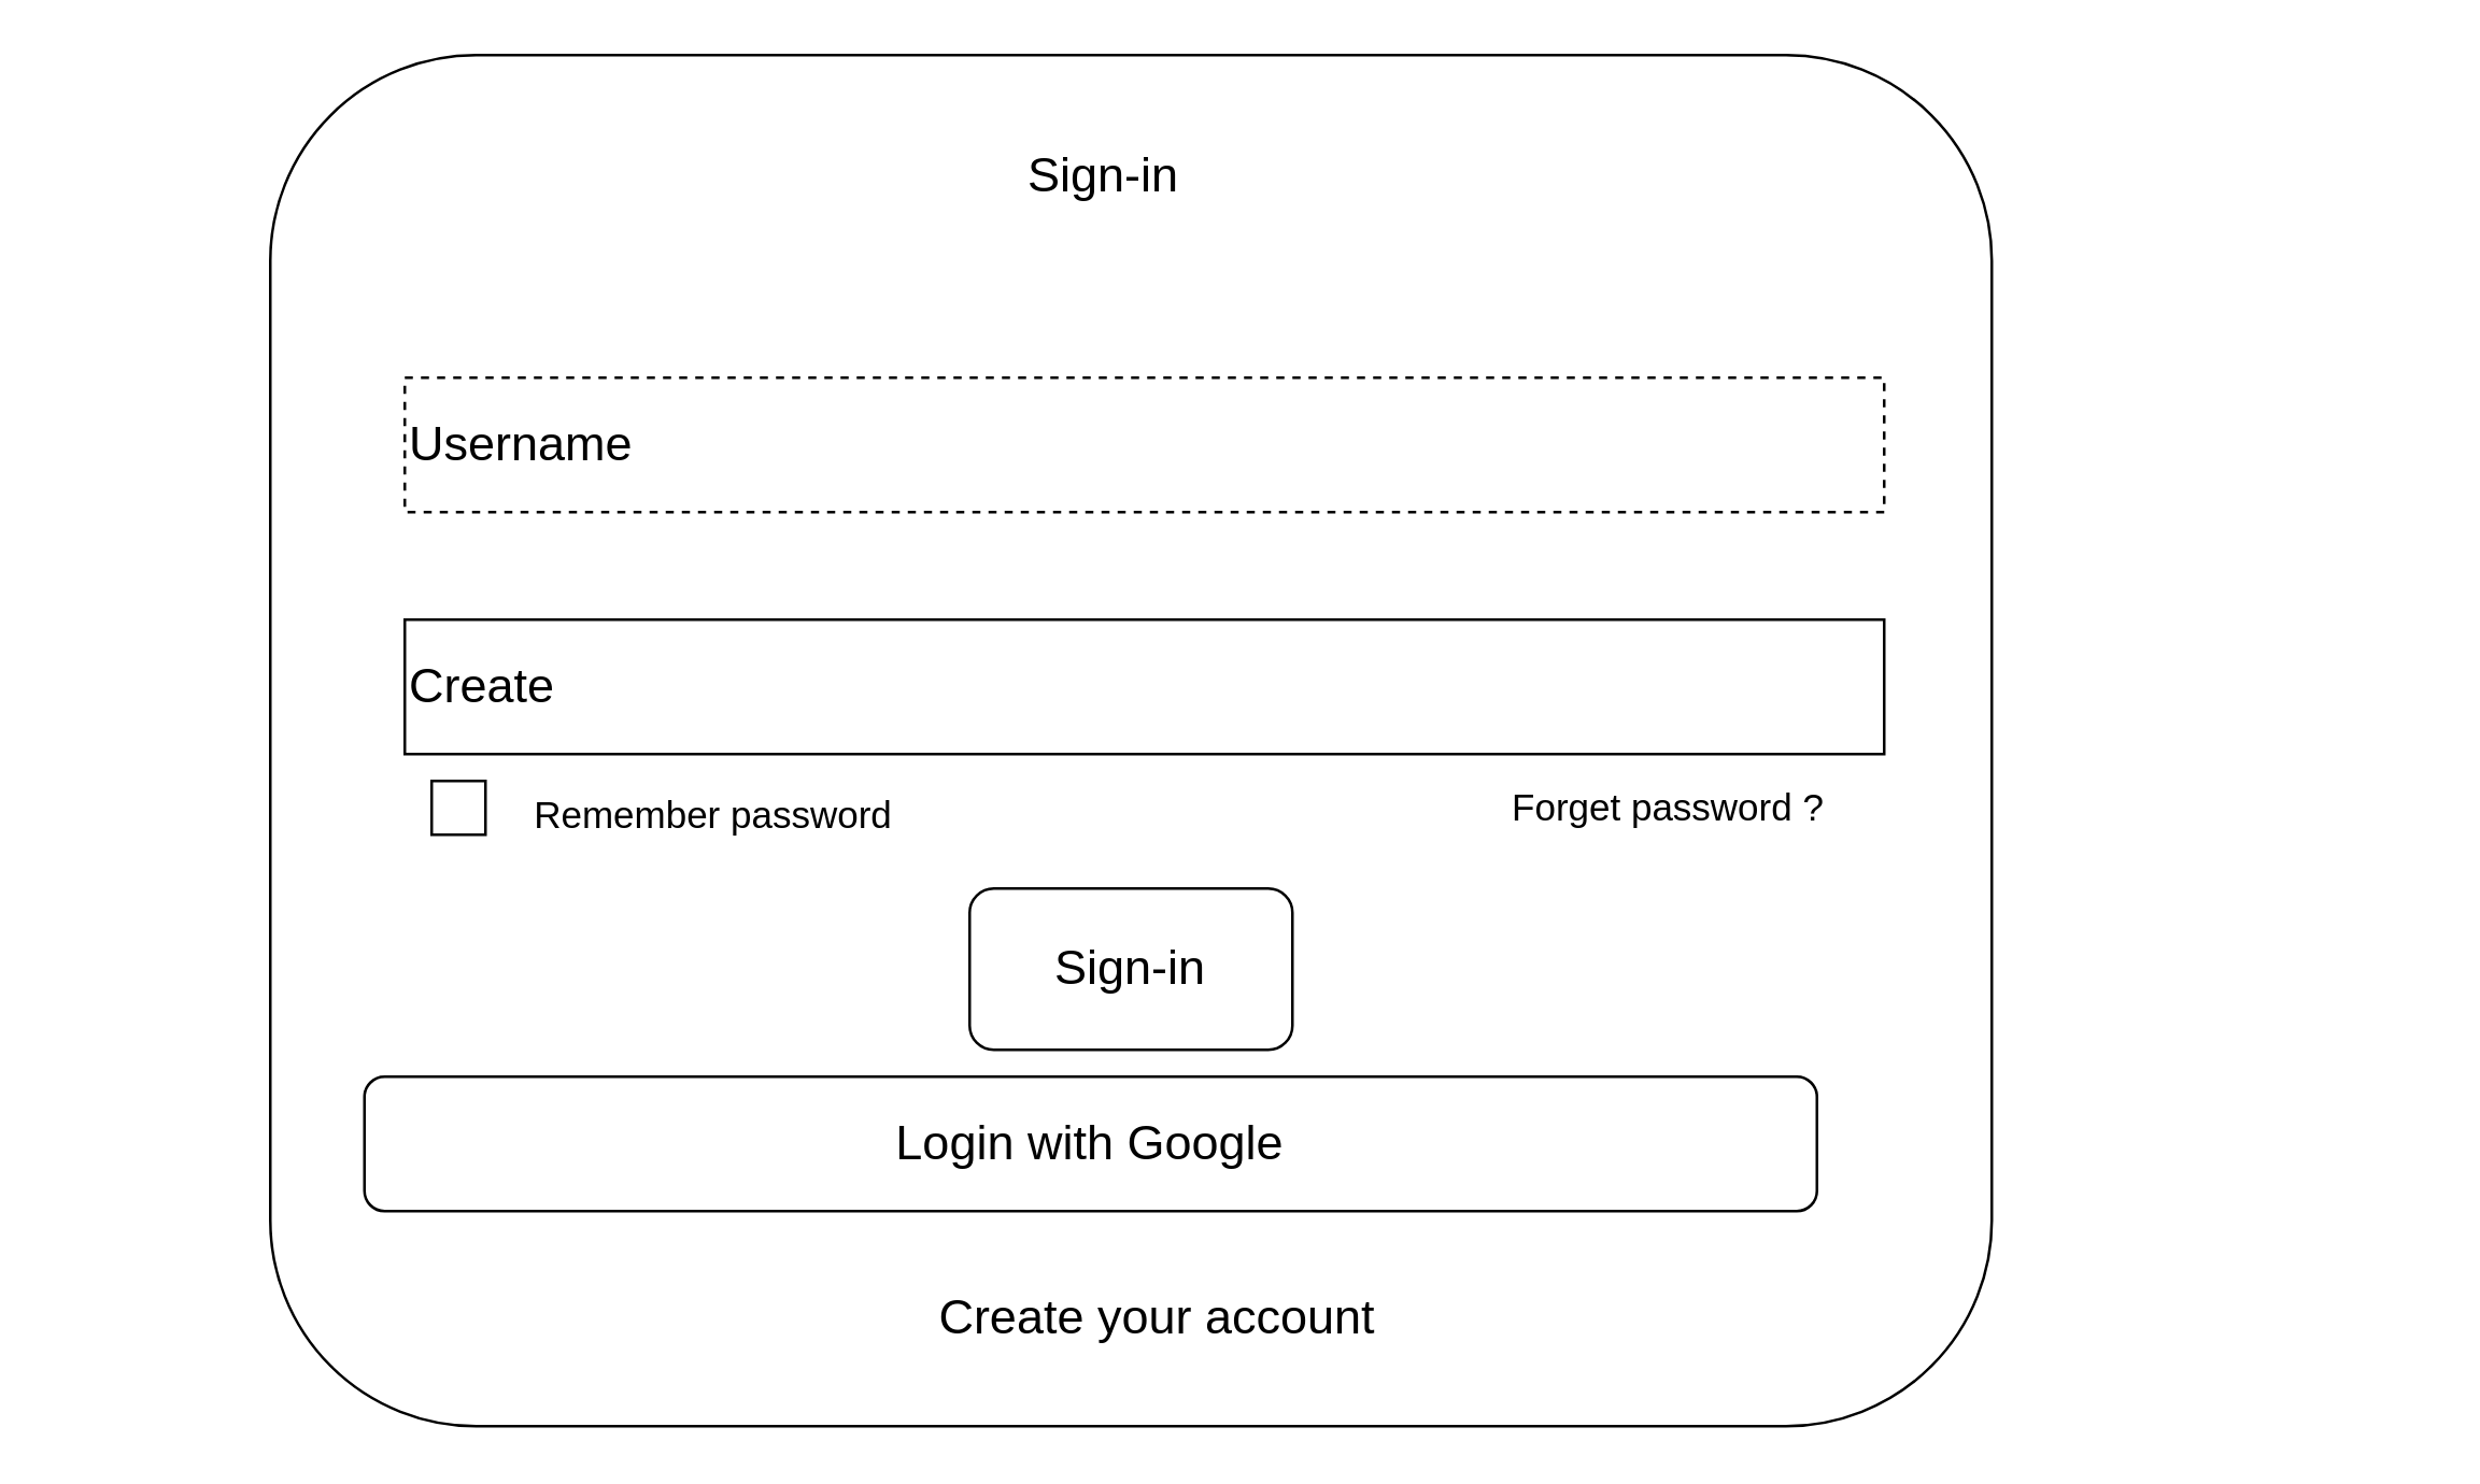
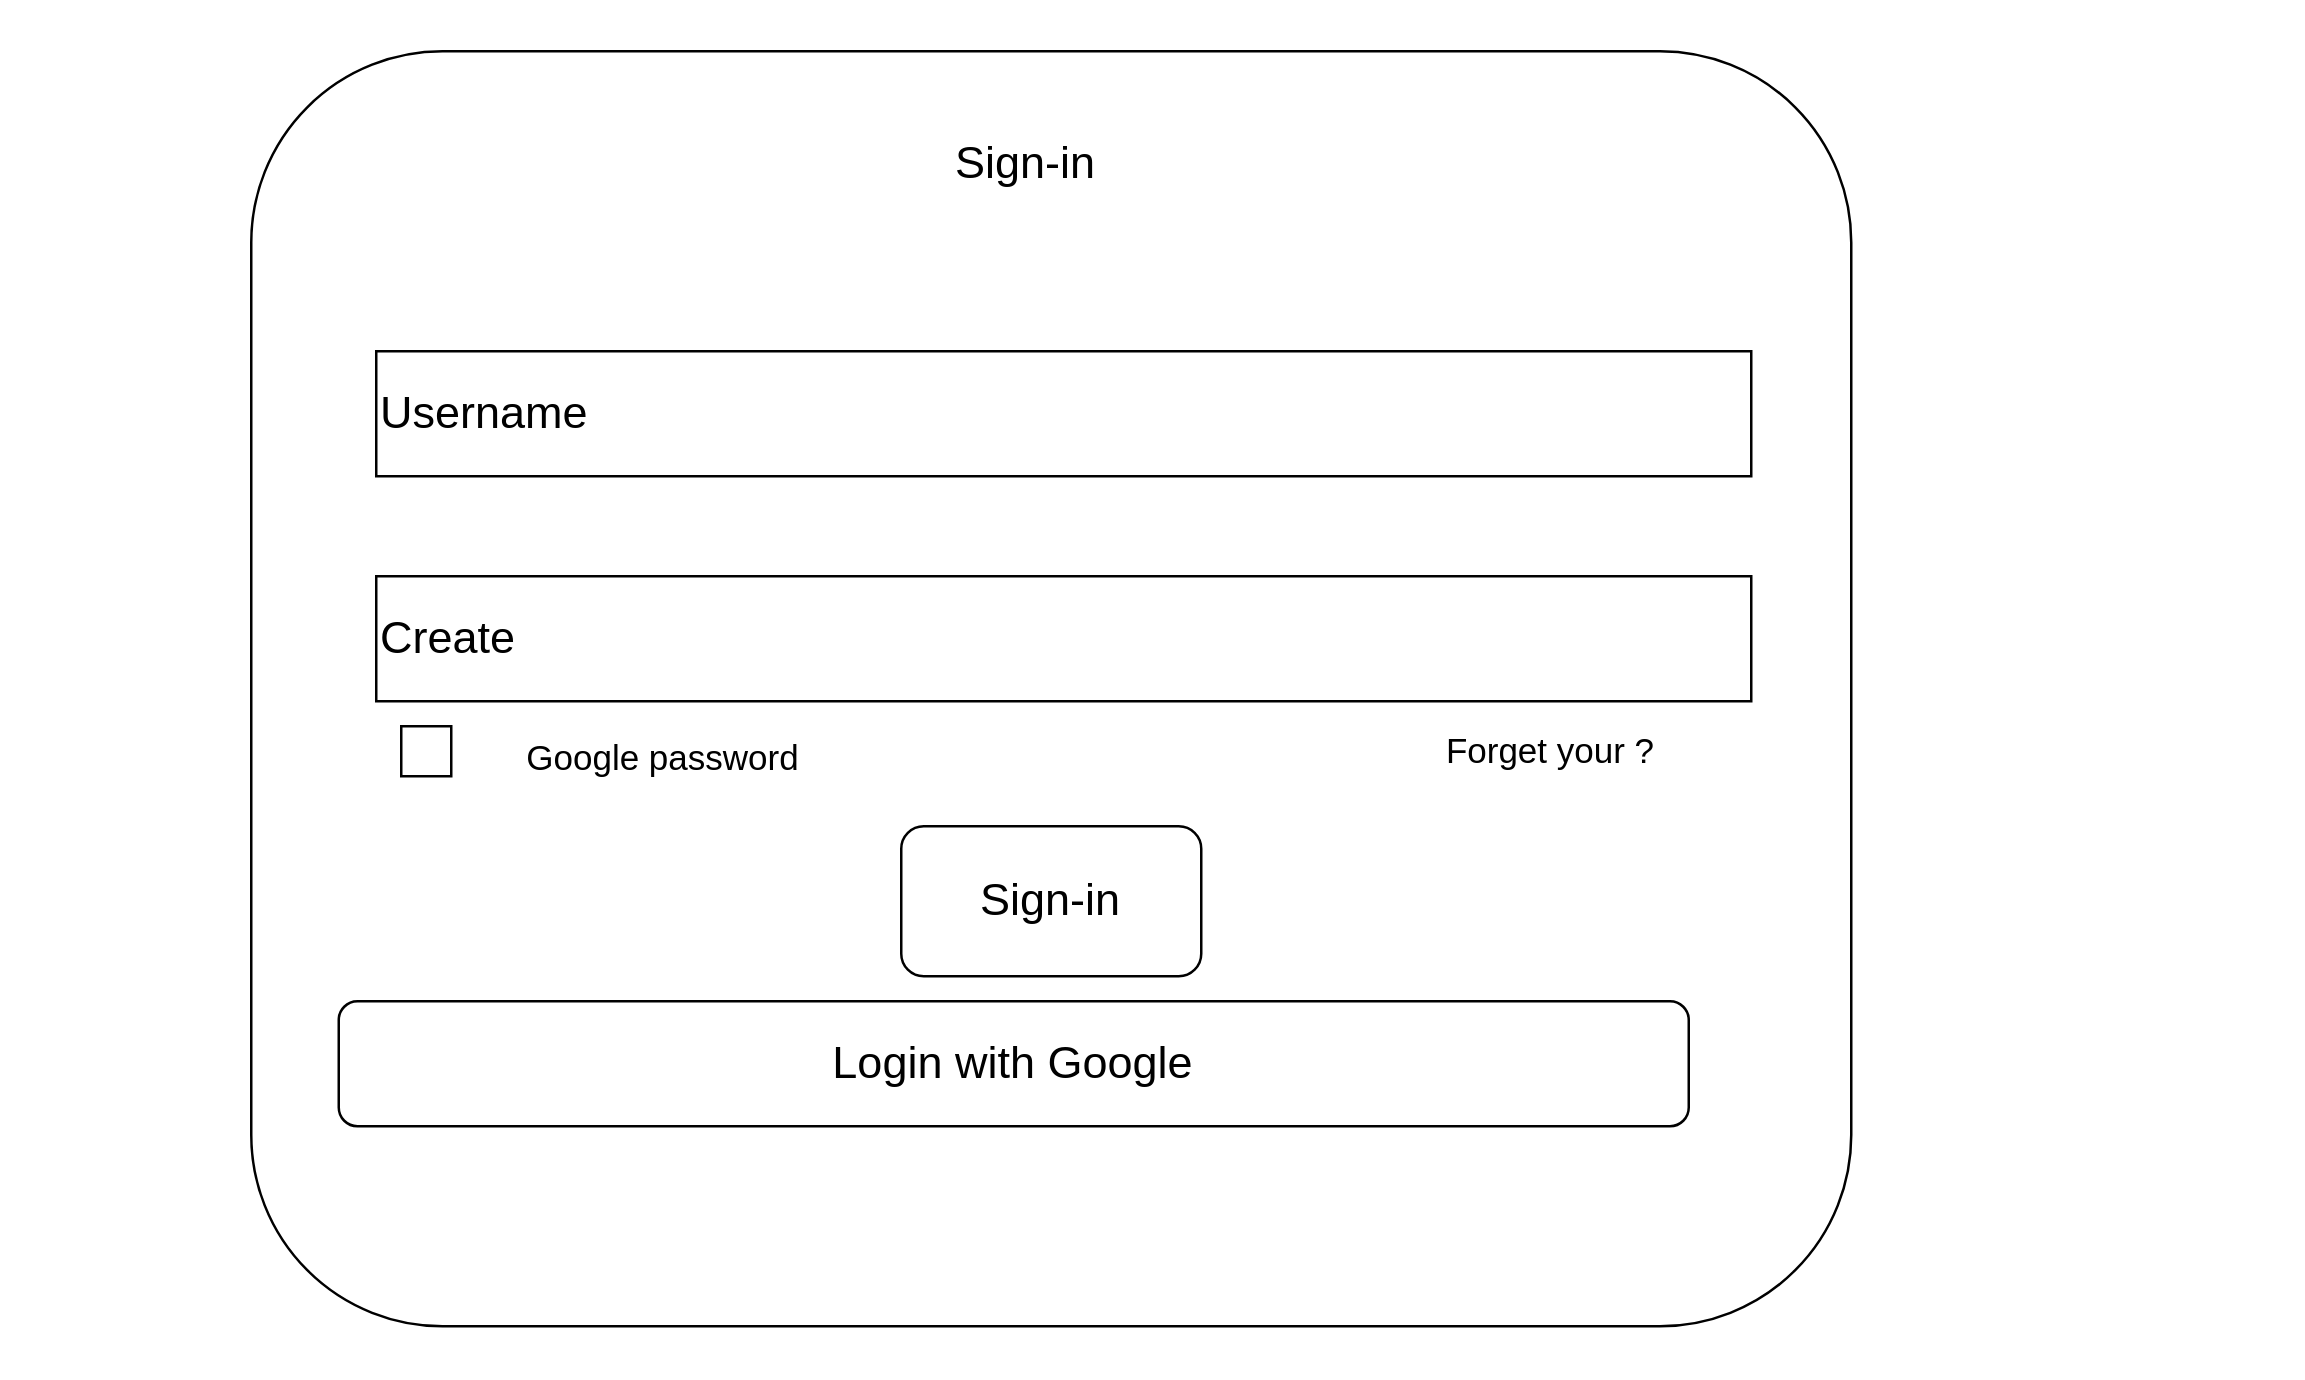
- <mxCell id="4" value="Username" style="rounded=0;whiteSpace=wrap;html=1;fontSize=18;align=left;dashed=1;" parent="1" vertex="1"><mxGeometry x="150" y="140" width="550" height="50" as="geometry" /></mxCell>
+ <mxCell id="4" value="Username" style="rounded=0;whiteSpace=wrap;html=1;fontSize=18;align=left;" parent="1" vertex="1"><mxGeometry x="150" y="140" width="550" height="50" as="geometry" /></mxCell>
- <mxCell id="10" value="&lt;font style=&quot;font-size: 14px;&quot;&gt;Remember password&lt;/font&gt;" style="text;html=1;strokeColor=none;fillColor=none;align=center;verticalAlign=middle;whiteSpace=wrap;rounded=0;fontSize=36;" parent="1" vertex="1"><mxGeometry x="20" y="270" width="490" height="50" as="geometry" /></mxCell>
+ <mxCell id="10" value="&lt;font style=&quot;font-size: 14px;&quot;&gt;Google password&lt;/font&gt;" style="text;html=1;strokeColor=none;fillColor=none;align=center;verticalAlign=middle;whiteSpace=wrap;rounded=0;fontSize=36;" parent="1" vertex="1"><mxGeometry x="20" y="270" width="490" height="50" as="geometry" /></mxCell>
- <mxCell id="11" value="Forget password ?" style="text;html=1;strokeColor=none;fillColor=none;align=center;verticalAlign=middle;whiteSpace=wrap;rounded=0;fontSize=14;" parent="1" vertex="1"><mxGeometry x="340" y="290" width="560" height="20" as="geometry" /></mxCell>
+ <mxCell id="11" value="Forget your ?" style="text;html=1;strokeColor=none;fillColor=none;align=center;verticalAlign=middle;whiteSpace=wrap;rounded=0;fontSize=14;" parent="1" vertex="1"><mxGeometry x="340" y="290" width="560" height="20" as="geometry" /></mxCell>
- <mxCell id="8" value="Create your account" style="text;html=1;strokeColor=none;fillColor=none;align=center;verticalAlign=middle;whiteSpace=wrap;rounded=0;fontSize=18;" parent="1" vertex="1"><mxGeometry x="300" y="470" width="260" height="40" as="geometry" /></mxCell>
